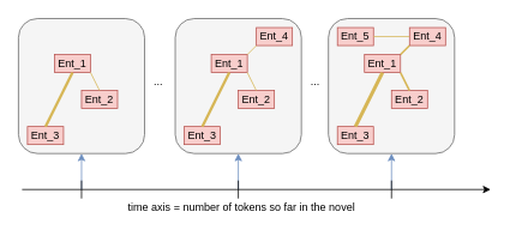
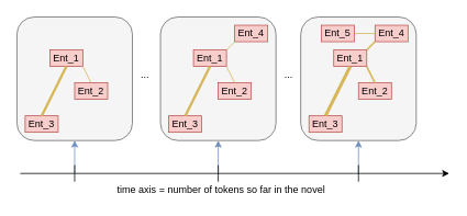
- <mxCell id="34" value="Ent_5" style="rounded=0;whiteSpace=wrap;html=1;fillColor=#f8cecc;strokeColor=#b85450;" vertex="1" parent="1"><mxGeometry x="374" y="30" width="40" height="20" as="geometry" /></mxCell>
+ <mxCell id="34" value="Ent_5" style="rounded=0;whiteSpace=wrap;html=1;fillColor=#f8cecc;strokeColor=#b85450;" vertex="1" parent="1"><mxGeometry x="389" y="30" width="40" height="20" as="geometry" /></mxCell>
